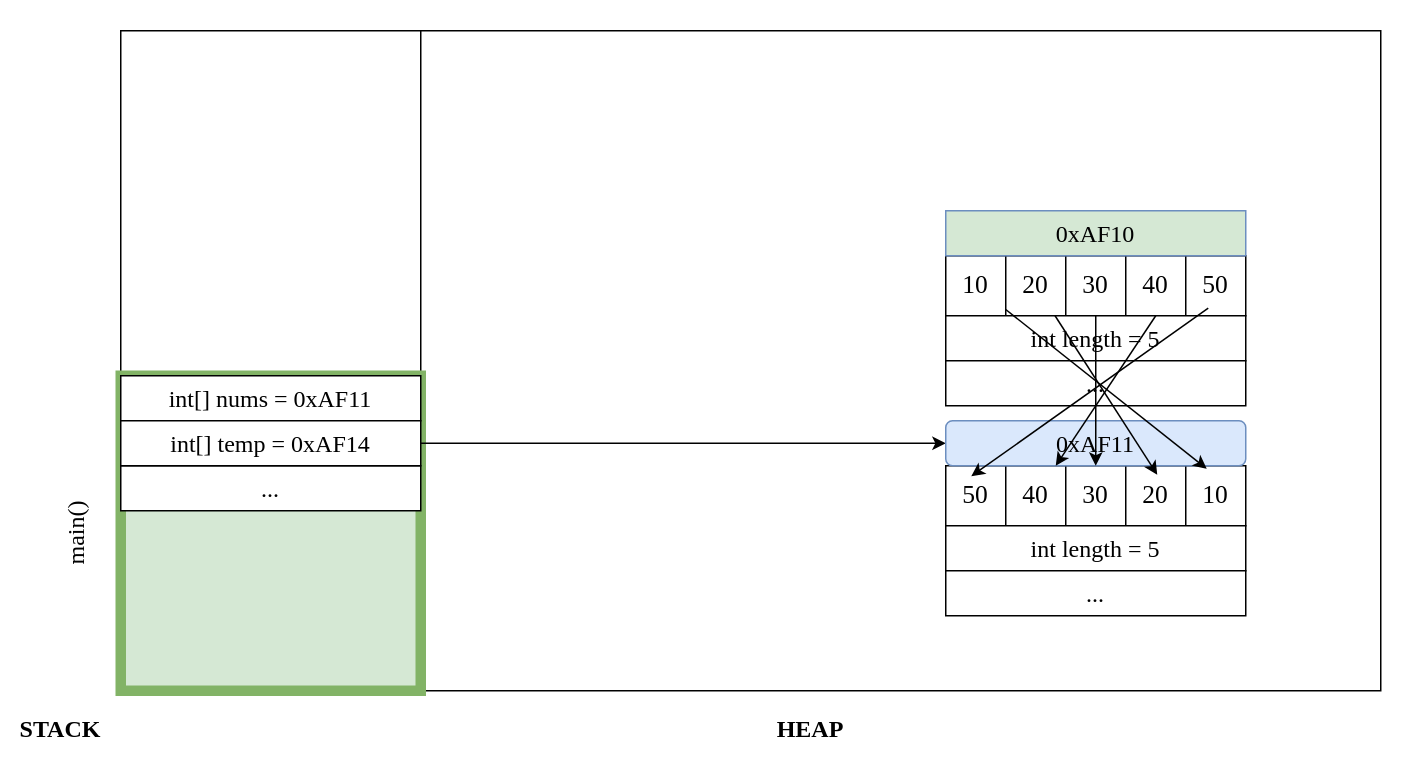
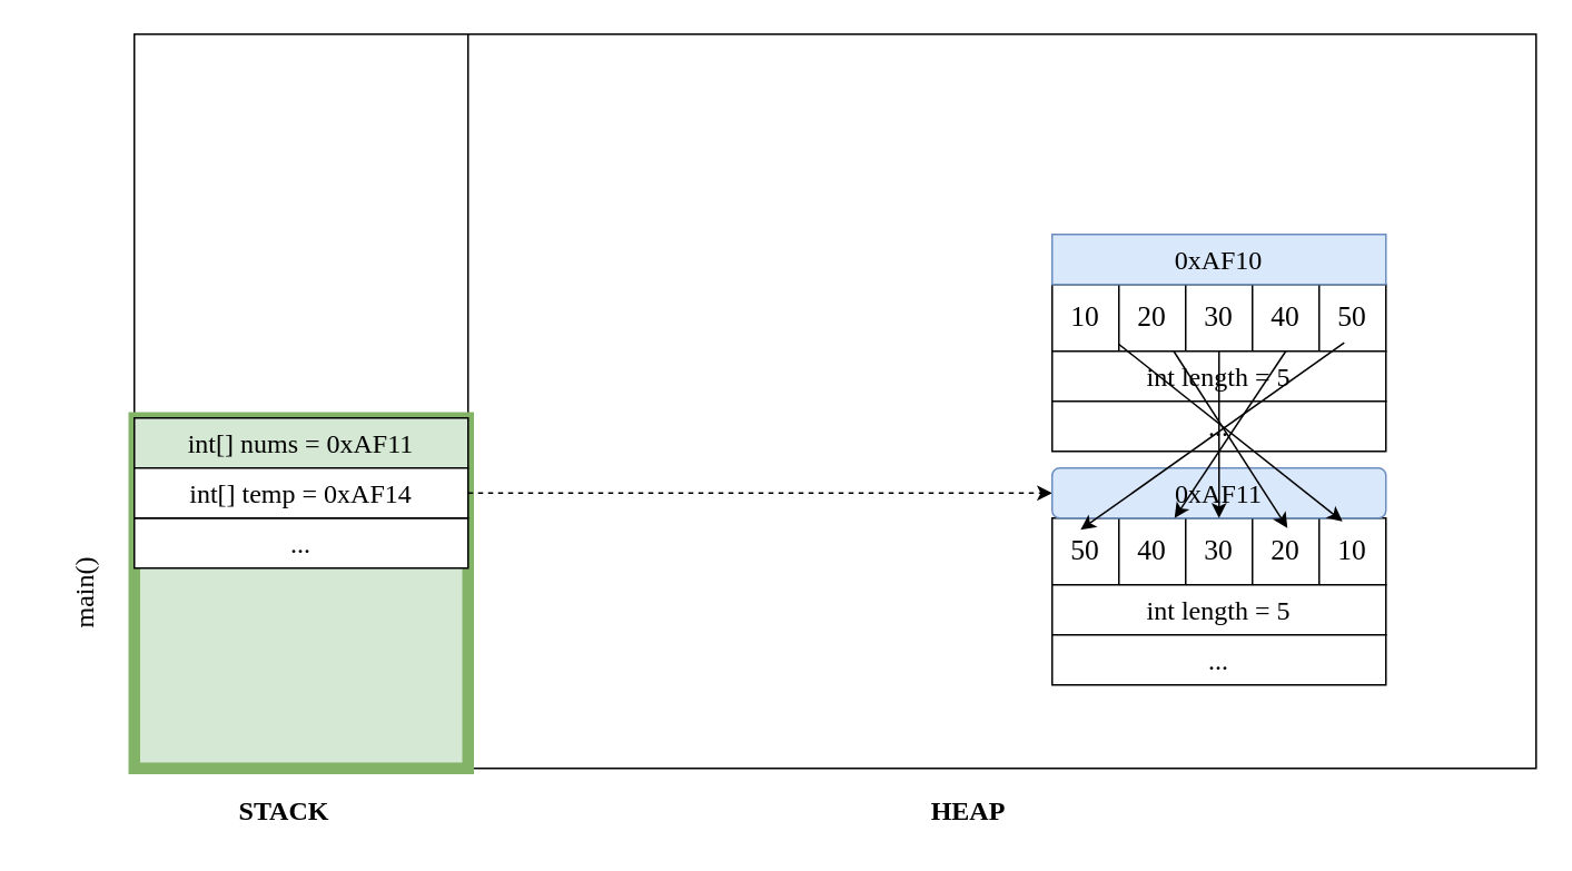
- <mxCell id="18" value="0xAF10" style="rounded=0;whiteSpace=wrap;html=1;fontFamily=Ubuntu;fontSource=https%3A%2F%2Ffonts.googleapis.com%2Fcss%3Ffamily%3DUbuntu;fontSize=16;fillColor=#d5e8d4;strokeColor=#6c8ebf;" vertex="1" parent="10"><mxGeometry width="200" height="30" as="geometry" /></mxCell>
+ <mxCell id="18" value="0xAF10" style="rounded=0;whiteSpace=wrap;html=1;fontFamily=Ubuntu;fontSource=https%3A%2F%2Ffonts.googleapis.com%2Fcss%3Ffamily%3DUbuntu;fontSize=16;fillColor=#dae8fc;strokeColor=#6c8ebf;" vertex="1" parent="10"><mxGeometry width="200" height="30" as="geometry" /></mxCell>
- <mxCell id="8" value="int[] nums = 0xAF11" style="rounded=0;whiteSpace=wrap;html=1;fontFamily=Ubuntu;fontSource=https%3A%2F%2Ffonts.googleapis.com%2Fcss%3Ffamily%3DUbuntu;fontSize=16;" vertex="1" parent="1"><mxGeometry x="80" y="250" width="200" height="30" as="geometry" /></mxCell>
+ <mxCell id="8" value="int[] nums = 0xAF11" style="rounded=0;whiteSpace=wrap;html=1;fontFamily=Ubuntu;fontSource=https%3A%2F%2Ffonts.googleapis.com%2Fcss%3Ffamily%3DUbuntu;fontSize=16;fillColor=#d5e8d4;" vertex="1" parent="1"><mxGeometry x="80" y="250" width="200" height="30" as="geometry" /></mxCell>
- <mxCell id="19" style="edgeStyle=orthogonalEdgeStyle;rounded=0;orthogonalLoop=1;jettySize=auto;html=1;entryX=0;entryY=0.5;entryDx=0;entryDy=0;" edge="1" parent="1" source="20" target="29"><mxGeometry relative="1" as="geometry" /></mxCell>
+ <mxCell id="19" style="edgeStyle=orthogonalEdgeStyle;rounded=0;orthogonalLoop=1;jettySize=auto;html=1;entryX=0;entryY=0.5;entryDx=0;entryDy=0;dashed=1;" edge="1" parent="1" source="20" target="29"><mxGeometry relative="1" as="geometry" /></mxCell>
- <mxCell id="4" value="STACK" style="text;html=1;strokeColor=none;fillColor=none;align=center;verticalAlign=middle;whiteSpace=wrap;rounded=0;fontFamily=Ubuntu;fontSource=https%3A%2F%2Ffonts.googleapis.com%2Fcss%3Ffamily%3DUbuntu;fontSize=16;fontStyle=1" vertex="1" parent="1"><mxGeometry x="10" y="470" width="60" height="30" as="geometry" /></mxCell>
+ <mxCell id="4" value="STACK" style="text;html=1;strokeColor=none;fillColor=none;align=center;verticalAlign=middle;whiteSpace=wrap;rounded=0;fontFamily=Ubuntu;fontSource=https%3A%2F%2Ffonts.googleapis.com%2Fcss%3Ffamily%3DUbuntu;fontSize=16;fontStyle=1" vertex="1" parent="1"><mxGeometry x="140" y="470" width="60" height="30" as="geometry" /></mxCell>
- <mxCell id="5" value="HEAP" style="text;html=1;strokeColor=none;fillColor=none;align=center;verticalAlign=middle;whiteSpace=wrap;rounded=0;fontFamily=Ubuntu;fontSource=https%3A%2F%2Ffonts.googleapis.com%2Fcss%3Ffamily%3DUbuntu;fontSize=16;fontStyle=1" vertex="1" parent="1"><mxGeometry x="510" y="470" width="60" height="30" as="geometry" /></mxCell>
+ <mxCell id="5" value="HEAP" style="text;html=1;strokeColor=none;fillColor=none;align=center;verticalAlign=middle;whiteSpace=wrap;rounded=0;fontFamily=Ubuntu;fontSource=https%3A%2F%2Ffonts.googleapis.com%2Fcss%3Ffamily%3DUbuntu;fontSize=16;fontStyle=1" vertex="1" parent="1"><mxGeometry x="550" y="470" width="60" height="30" as="geometry" /></mxCell>
